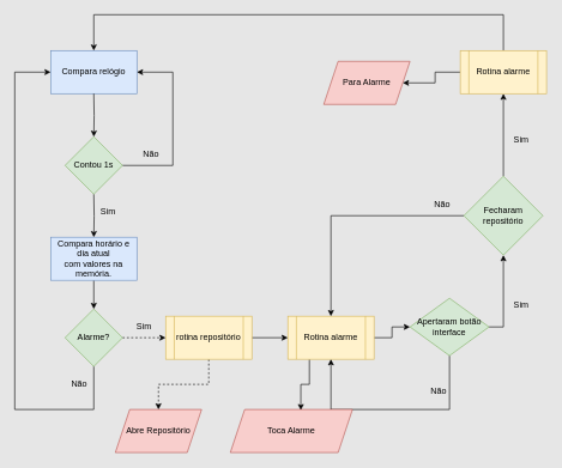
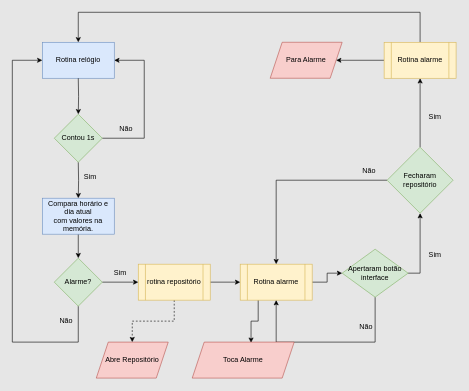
- <mxCell id="13" value="Compara relógio" style="rounded=0;whiteSpace=wrap;html=1;strokeWidth=1;fillColor=#dae8fc;strokeColor=#6c8ebf;" vertex="1" parent="1"><mxGeometry x="70" y="70" width="120" height="60" as="geometry" /></mxCell>
+ <mxCell id="13" value="Rotina relógio" style="rounded=0;whiteSpace=wrap;html=1;strokeWidth=1;fillColor=#dae8fc;strokeColor=#6c8ebf;" vertex="1" parent="1"><mxGeometry x="70" y="70" width="120" height="60" as="geometry" /></mxCell>
- <mxCell id="35" value="Para Alarme" style="shape=parallelogram;perimeter=parallelogramPerimeter;whiteSpace=wrap;html=1;fixedSize=1;strokeWidth=1;fillColor=#f8cecc;strokeColor=#b85450;" vertex="1" parent="1"><mxGeometry x="450" y="85" width="120" height="60" as="geometry" /></mxCell>
+ <mxCell id="35" value="Para Alarme" style="shape=parallelogram;perimeter=parallelogramPerimeter;whiteSpace=wrap;html=1;fixedSize=1;strokeWidth=1;fillColor=#f8cecc;strokeColor=#b85450;" vertex="1" parent="1"><mxGeometry x="450" y="70" width="120" height="60" as="geometry" /></mxCell>
- <mxCell id="9" style="edgeStyle=orthogonalEdgeStyle;rounded=0;orthogonalLoop=1;jettySize=auto;html=1;exitX=1;exitY=0.5;exitDx=0;exitDy=0;entryX=0;entryY=0.5;entryDx=0;entryDy=0;dashed=1;" edge="1" parent="1" source="10" target="29"><mxGeometry relative="1" as="geometry" /></mxCell>
+ <mxCell id="9" style="edgeStyle=orthogonalEdgeStyle;rounded=0;orthogonalLoop=1;jettySize=auto;html=1;exitX=1;exitY=0.5;exitDx=0;exitDy=0;entryX=0;entryY=0.5;entryDx=0;entryDy=0;" edge="1" parent="1" source="10" target="29"><mxGeometry relative="1" as="geometry" /></mxCell>
